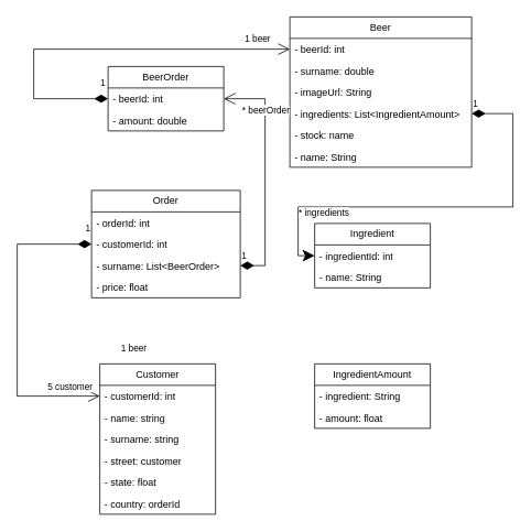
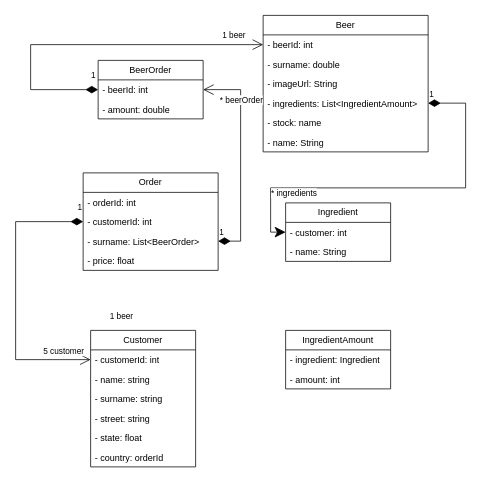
- <mxCell id="3" value="- ingredientId: int" style="text;strokeColor=none;fillColor=none;align=left;verticalAlign=top;spacingLeft=4;spacingRight=4;overflow=hidden;rotatable=0;points=[[0,0.5],[1,0.5]];portConstraint=eastwest;whiteSpace=wrap;html=1;" vertex="1" parent="2"><mxGeometry y="26" width="140" height="26" as="geometry" /></mxCell>
+ <mxCell id="3" value="- customer: int" style="text;strokeColor=none;fillColor=none;align=left;verticalAlign=top;spacingLeft=4;spacingRight=4;overflow=hidden;rotatable=0;points=[[0,0.5],[1,0.5]];portConstraint=eastwest;whiteSpace=wrap;html=1;" vertex="1" parent="2"><mxGeometry y="26" width="140" height="26" as="geometry" /></mxCell>
- <mxCell id="6" value="- ingredient: String" style="text;strokeColor=none;fillColor=none;align=left;verticalAlign=top;spacingLeft=4;spacingRight=4;overflow=hidden;rotatable=0;points=[[0,0.5],[1,0.5]];portConstraint=eastwest;whiteSpace=wrap;html=1;" vertex="1" parent="5"><mxGeometry y="26" width="140" height="26" as="geometry" /></mxCell>
+ <mxCell id="6" value="- ingredient: Ingredient" style="text;strokeColor=none;fillColor=none;align=left;verticalAlign=top;spacingLeft=4;spacingRight=4;overflow=hidden;rotatable=0;points=[[0,0.5],[1,0.5]];portConstraint=eastwest;whiteSpace=wrap;html=1;" vertex="1" parent="5"><mxGeometry y="26" width="140" height="26" as="geometry" /></mxCell>
- <mxCell id="7" value="- amount: float" style="text;strokeColor=none;fillColor=none;align=left;verticalAlign=top;spacingLeft=4;spacingRight=4;overflow=hidden;rotatable=0;points=[[0,0.5],[1,0.5]];portConstraint=eastwest;whiteSpace=wrap;html=1;" vertex="1" parent="5"><mxGeometry y="52" width="140" height="26" as="geometry" /></mxCell>
+ <mxCell id="7" value="- amount: int" style="text;strokeColor=none;fillColor=none;align=left;verticalAlign=top;spacingLeft=4;spacingRight=4;overflow=hidden;rotatable=0;points=[[0,0.5],[1,0.5]];portConstraint=eastwest;whiteSpace=wrap;html=1;" vertex="1" parent="5"><mxGeometry y="52" width="140" height="26" as="geometry" /></mxCell>
- <mxCell id="19" value="- street: customer" style="text;strokeColor=none;fillColor=none;align=left;verticalAlign=top;spacingLeft=4;spacingRight=4;overflow=hidden;rotatable=0;points=[[0,0.5],[1,0.5]];portConstraint=eastwest;whiteSpace=wrap;html=1;" vertex="1" parent="15"><mxGeometry y="104" width="140" height="26" as="geometry" /></mxCell>
+ <mxCell id="19" value="- street: string" style="text;strokeColor=none;fillColor=none;align=left;verticalAlign=top;spacingLeft=4;spacingRight=4;overflow=hidden;rotatable=0;points=[[0,0.5],[1,0.5]];portConstraint=eastwest;whiteSpace=wrap;html=1;" vertex="1" parent="15"><mxGeometry y="104" width="140" height="26" as="geometry" /></mxCell>
